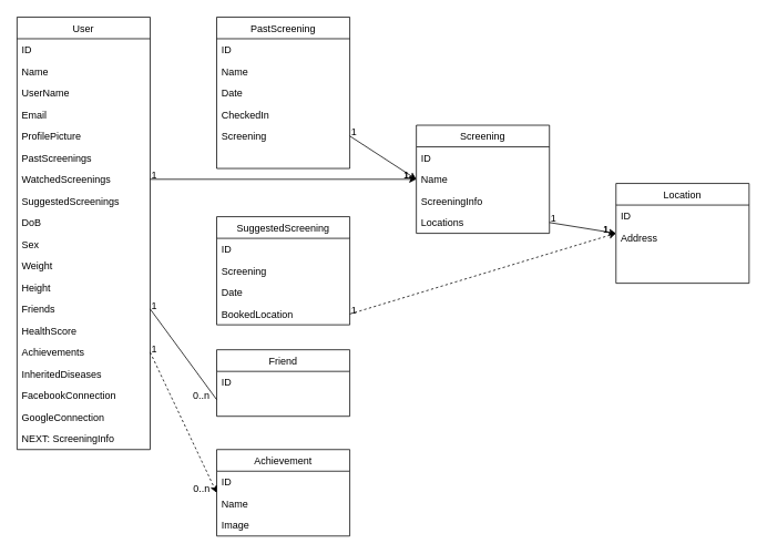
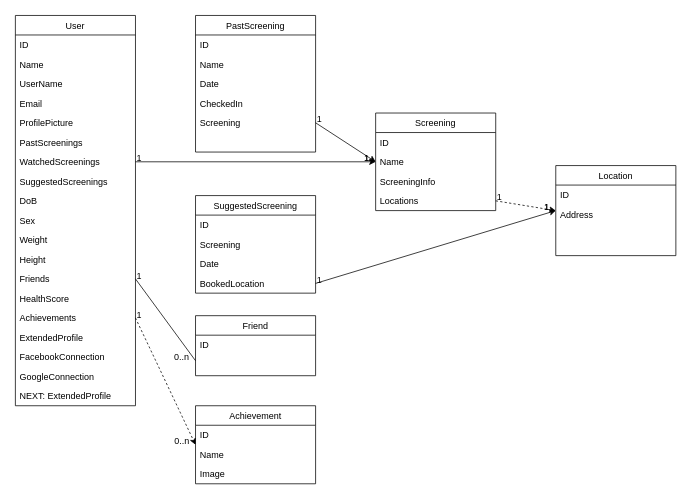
- <mxCell id="54" value="" style="endArrow=classic;shadow=0;strokeWidth=1;rounded=0;endFill=1;entryX=0;entryY=0.5;entryDx=0;entryDy=0;exitX=1;exitY=0.5;exitDx=0;exitDy=0;" edge="1" parent="1" source="32" target="51"><mxGeometry x="0.5" y="41" relative="1" as="geometry"><mxPoint x="450" y="350" as="sourcePoint" /><mxPoint x="530" y="381" as="targetPoint" /><mxPoint x="-40" y="32" as="offset" /></mxGeometry></mxCell>
+ <mxCell id="54" value="" style="endArrow=classic;shadow=0;strokeWidth=1;rounded=0;endFill=1;entryX=0;entryY=0.5;entryDx=0;entryDy=0;exitX=1;exitY=0.5;exitDx=0;exitDy=0;dashed=1;" edge="1" parent="1" source="32" target="51"><mxGeometry x="0.5" y="41" relative="1" as="geometry"><mxPoint x="450" y="350" as="sourcePoint" /><mxPoint x="530" y="381" as="targetPoint" /><mxPoint x="-40" y="32" as="offset" /></mxGeometry></mxCell>
- <mxCell id="62" value="" style="endArrow=classic;shadow=0;strokeWidth=1;rounded=0;endFill=1;entryX=0;entryY=0.5;entryDx=0;entryDy=0;exitX=1;exitY=0.5;exitDx=0;exitDy=0;dashed=1;" edge="1" parent="1" source="61" target="51"><mxGeometry x="0.5" y="41" relative="1" as="geometry"><mxPoint x="530" y="371" as="sourcePoint" /><mxPoint x="610" y="340" as="targetPoint" /><mxPoint x="-40" y="32" as="offset" /></mxGeometry></mxCell>
+ <mxCell id="62" value="" style="endArrow=classic;shadow=0;strokeWidth=1;rounded=0;endFill=1;entryX=0;entryY=0.5;entryDx=0;entryDy=0;exitX=1;exitY=0.5;exitDx=0;exitDy=0;" edge="1" parent="1" source="61" target="51"><mxGeometry x="0.5" y="41" relative="1" as="geometry"><mxPoint x="530" y="371" as="sourcePoint" /><mxPoint x="610" y="340" as="targetPoint" /><mxPoint x="-40" y="32" as="offset" /></mxGeometry></mxCell>
- <mxCell id="18" value="InheritedDiseases" style="text;align=left;verticalAlign=top;spacingLeft=4;spacingRight=4;overflow=hidden;rotatable=0;points=[[0,0.5],[1,0.5]];portConstraint=eastwest;rounded=0;shadow=0;html=0;" vertex="1" parent="2"><mxGeometry y="416" width="160" height="26" as="geometry" /></mxCell>
+ <mxCell id="18" value="ExtendedProfile" style="text;align=left;verticalAlign=top;spacingLeft=4;spacingRight=4;overflow=hidden;rotatable=0;points=[[0,0.5],[1,0.5]];portConstraint=eastwest;rounded=0;shadow=0;html=0;" vertex="1" parent="2"><mxGeometry y="416" width="160" height="26" as="geometry" /></mxCell>
- <mxCell id="21" value="NEXT: ScreeningInfo" style="text;align=left;verticalAlign=top;spacingLeft=4;spacingRight=4;overflow=hidden;rotatable=0;points=[[0,0.5],[1,0.5]];portConstraint=eastwest;rounded=0;shadow=0;html=0;" vertex="1" parent="2"><mxGeometry y="494" width="160" height="26" as="geometry" /></mxCell>
+ <mxCell id="21" value="NEXT: ExtendedProfile" style="text;align=left;verticalAlign=top;spacingLeft=4;spacingRight=4;overflow=hidden;rotatable=0;points=[[0,0.5],[1,0.5]];portConstraint=eastwest;rounded=0;shadow=0;html=0;" vertex="1" parent="2"><mxGeometry y="494" width="160" height="26" as="geometry" /></mxCell>
